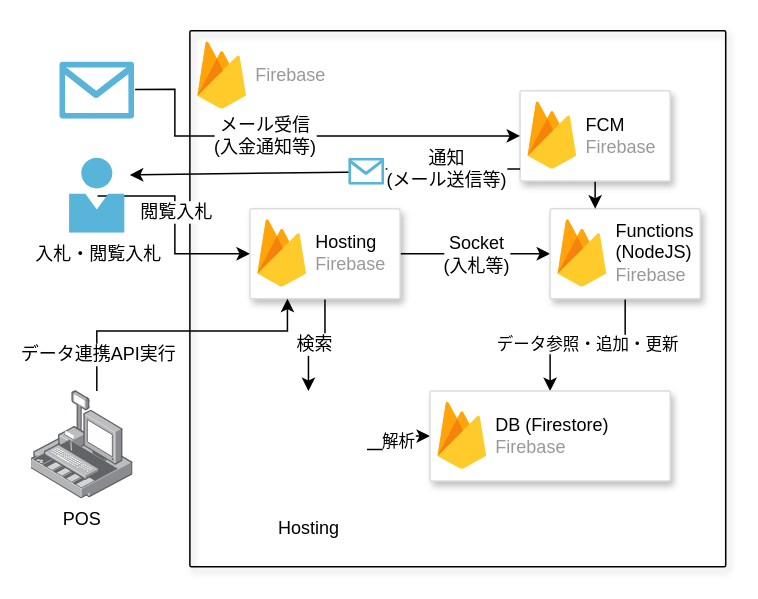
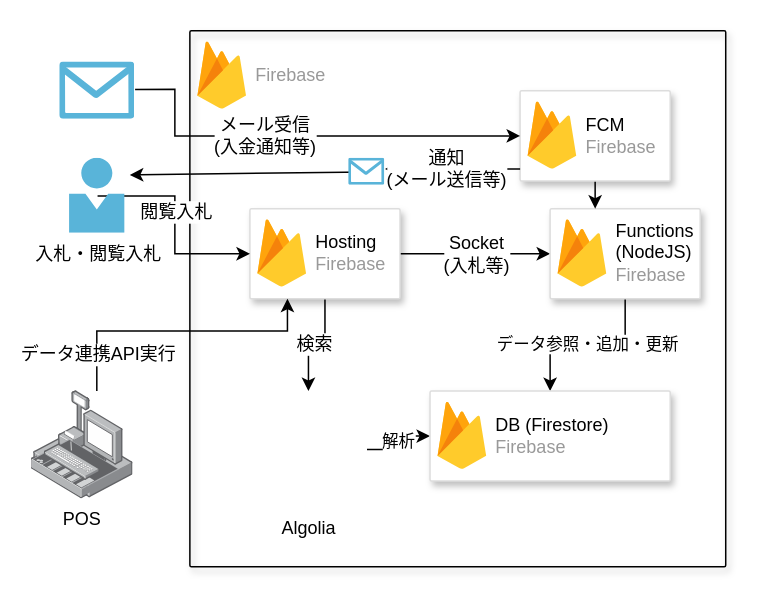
- <mxCell id="9" value="Hosting" style="shape=image;html=1;verticalAlign=top;verticalLabelPosition=bottom;labelBackgroundColor=#ffffff;imageAspect=0;aspect=fixed;image=https://cdn4.iconfinder.com/data/icons/logos-and-brands/512/12_Algolia_logo_logos-128.png" vertex="1" parent="2"><mxGeometry x="40" y="240" width="78" height="78" as="geometry" /></mxCell>
+ <mxCell id="9" value="Algolia" style="shape=image;html=1;verticalAlign=top;verticalLabelPosition=bottom;labelBackgroundColor=#ffffff;imageAspect=0;aspect=fixed;image=https://cdn4.iconfinder.com/data/icons/logos-and-brands/512/12_Algolia_logo_logos-128.png" vertex="1" parent="2"><mxGeometry x="40" y="240" width="78" height="78" as="geometry" /></mxCell>
